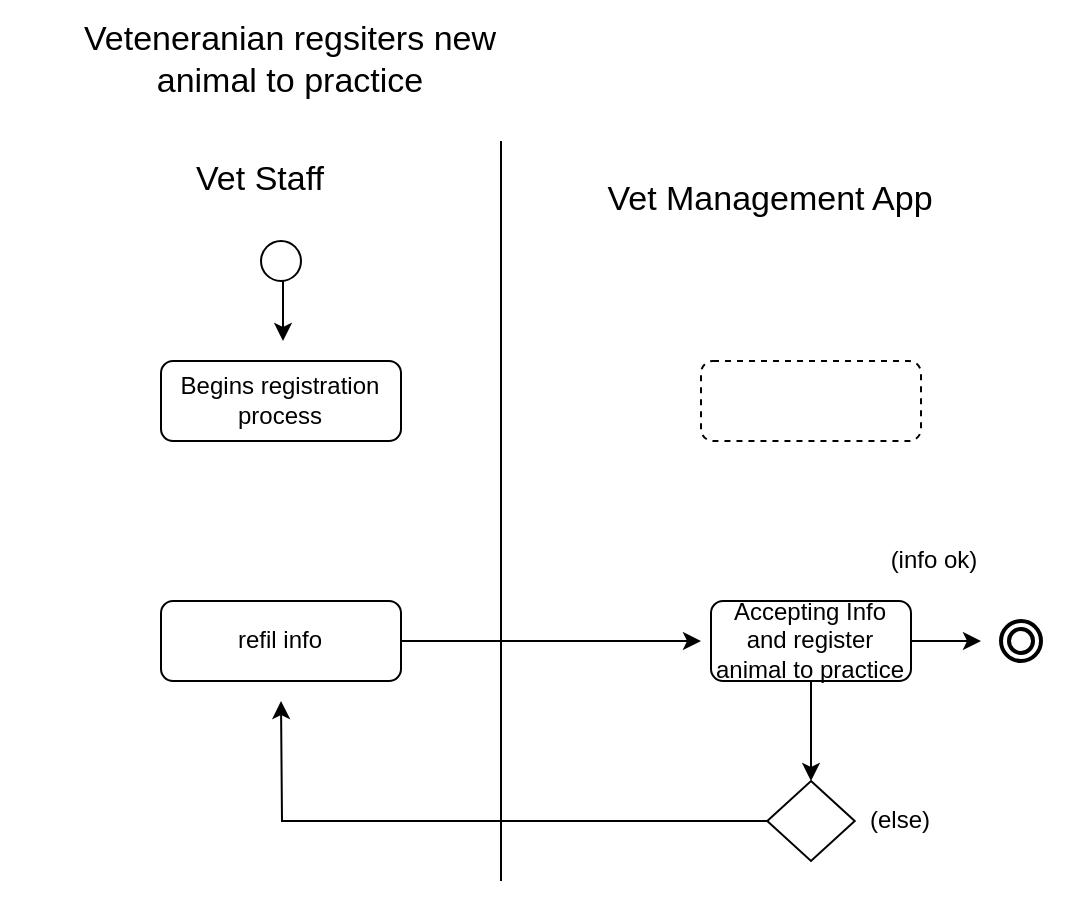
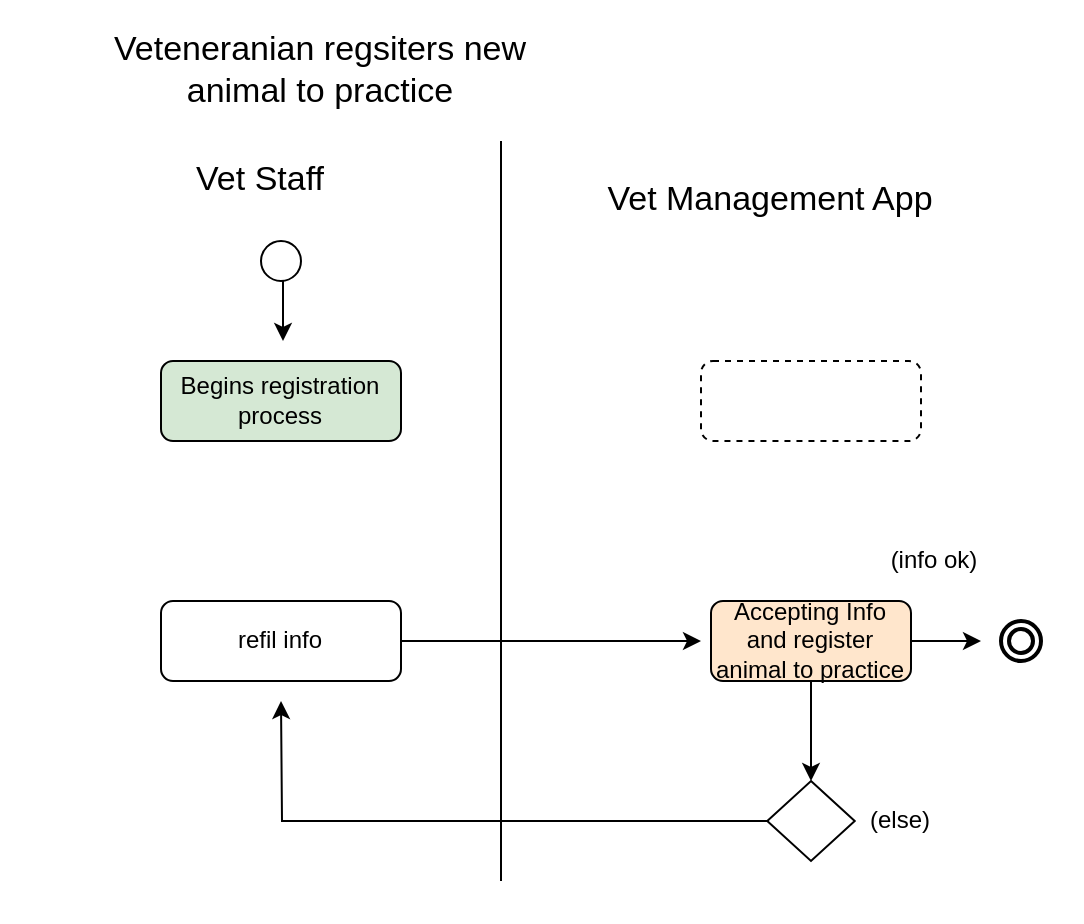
- <mxCell id="13" value="Veteneranian regsiters new animal to practice" style="text;html=1;strokeColor=none;fillColor=none;align=center;verticalAlign=middle;whiteSpace=wrap;rounded=0;fontSize=17;" parent="1" vertex="1"><mxGeometry x="20" y="20" width="250" height="20" as="geometry" /></mxCell>
+ <mxCell id="13" value="Veteneranian regsiters new animal to practice" style="text;html=1;strokeColor=none;fillColor=none;align=center;verticalAlign=middle;whiteSpace=wrap;rounded=0;fontSize=17;" parent="1" vertex="1"><mxGeometry x="35" y="25" width="250" height="20" as="geometry" /></mxCell>
- <mxCell id="10" value="Begins registration process" style="rounded=1;whiteSpace=wrap;html=1;fontSize=12;glass=0;strokeWidth=1;shadow=0;" parent="1" vertex="1"><mxGeometry x="80" y="180" width="120" height="40" as="geometry" /></mxCell>
+ <mxCell id="10" value="Begins registration process" style="rounded=1;whiteSpace=wrap;html=1;fontSize=12;glass=0;strokeWidth=1;shadow=0;fillColor=#d5e8d4;" parent="1" vertex="1"><mxGeometry x="80" y="180" width="120" height="40" as="geometry" /></mxCell>
- <mxCell id="9" value="Accepting Info and register animal to practice" style="rounded=1;whiteSpace=wrap;html=1;fontSize=12;glass=0;strokeWidth=1;shadow=0;" parent="1" vertex="1"><mxGeometry x="355" y="300" width="100" height="40" as="geometry" /></mxCell>
+ <mxCell id="9" value="Accepting Info and register animal to practice" style="rounded=1;whiteSpace=wrap;html=1;fontSize=12;glass=0;strokeWidth=1;shadow=0;fillColor=#ffe6cc;" parent="1" vertex="1"><mxGeometry x="355" y="300" width="100" height="40" as="geometry" /></mxCell>
